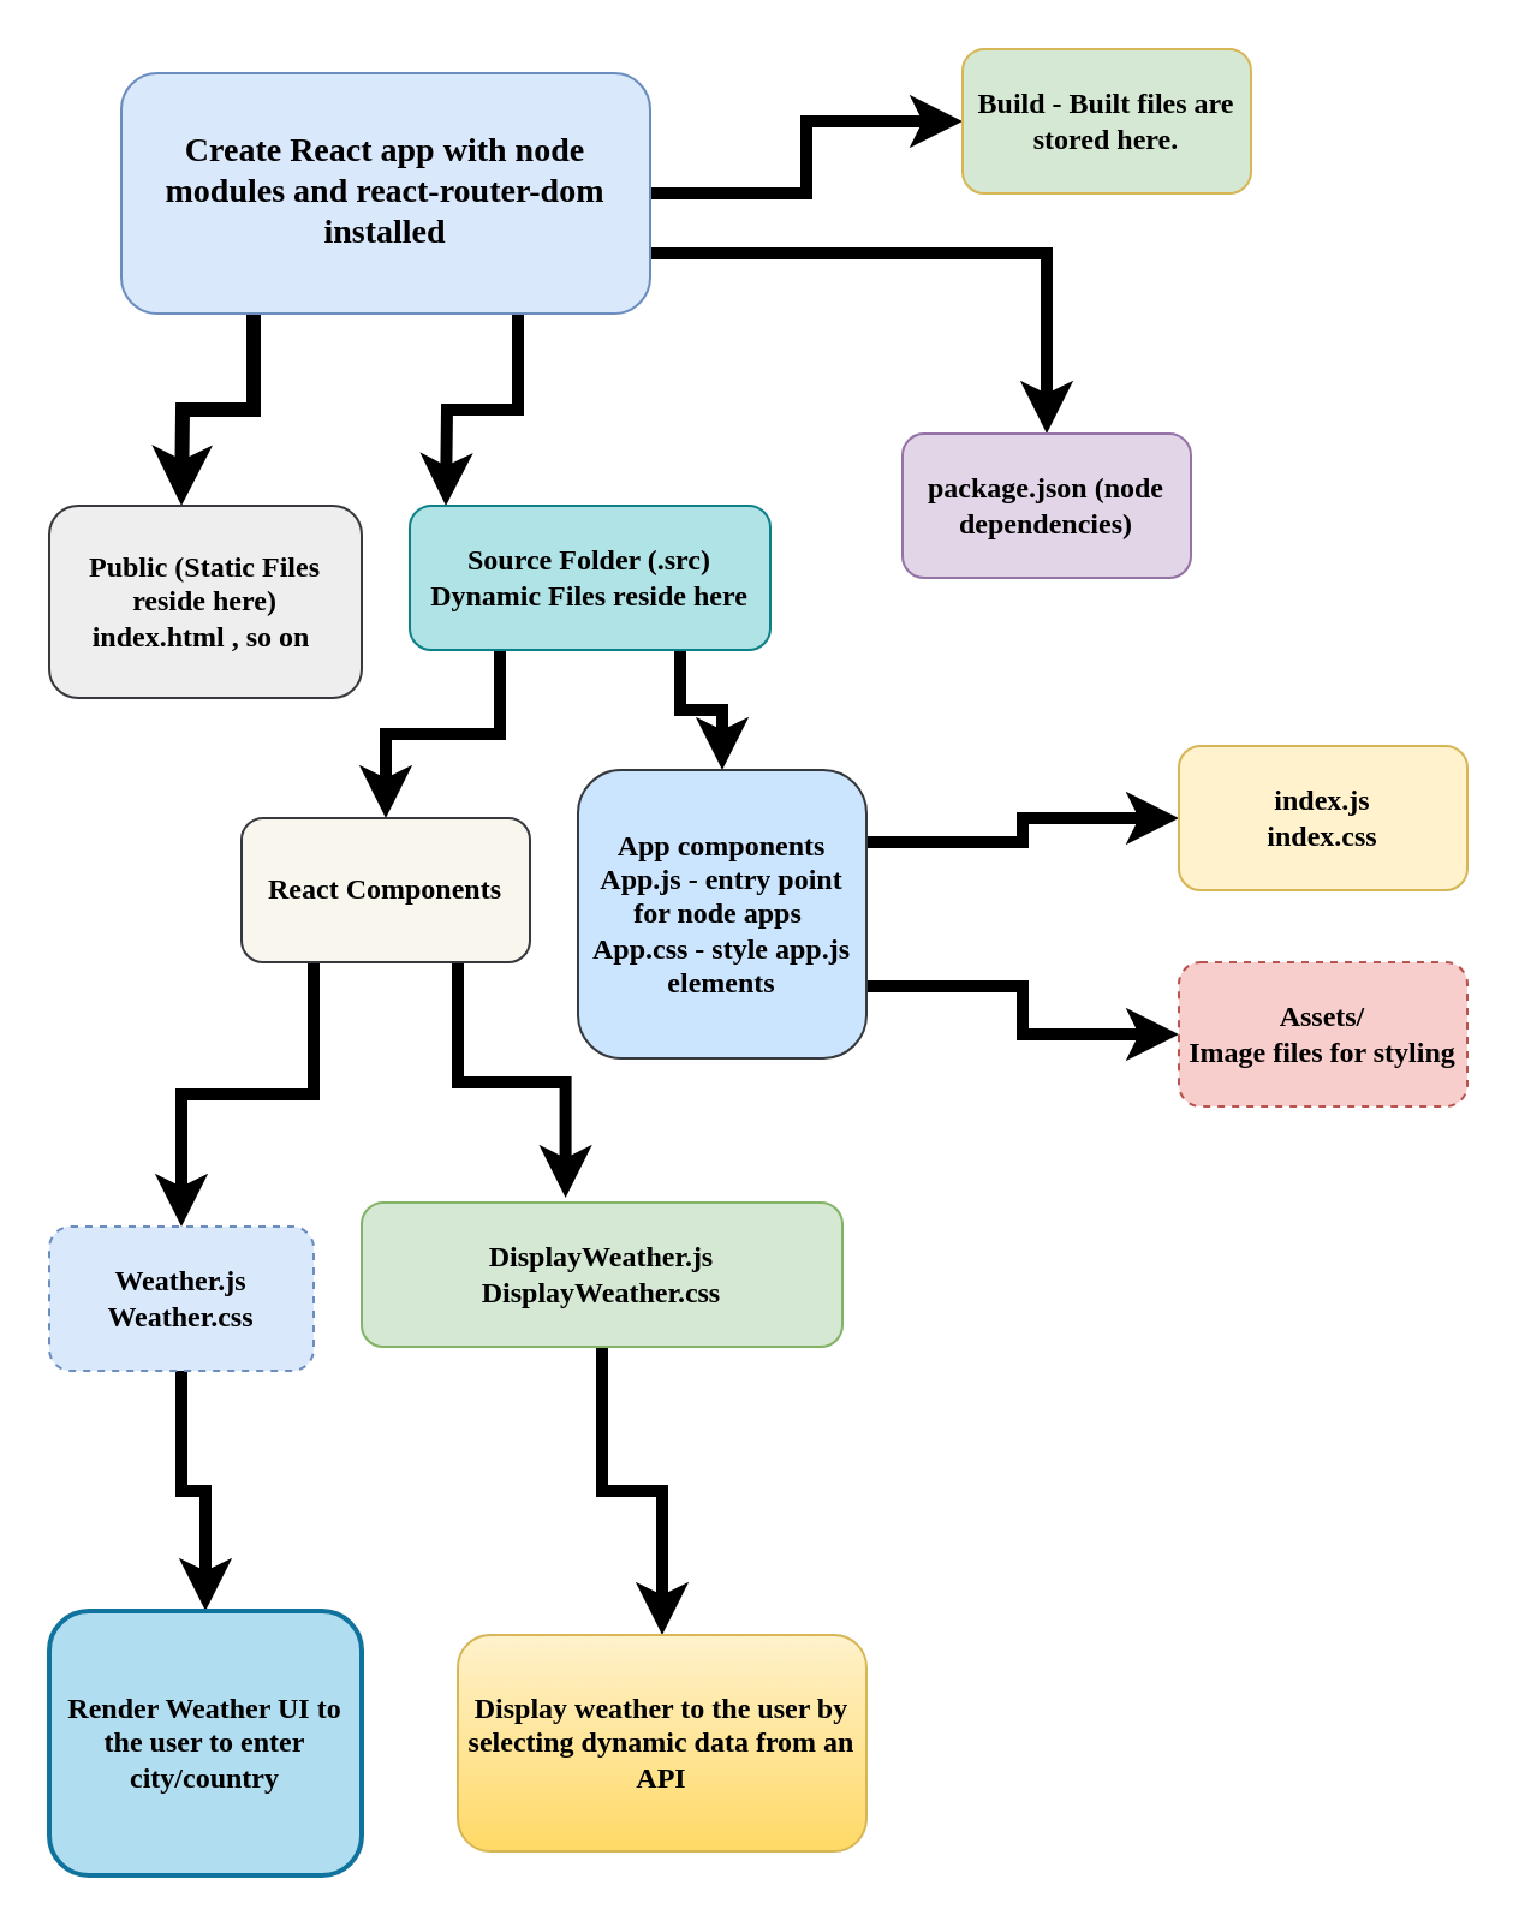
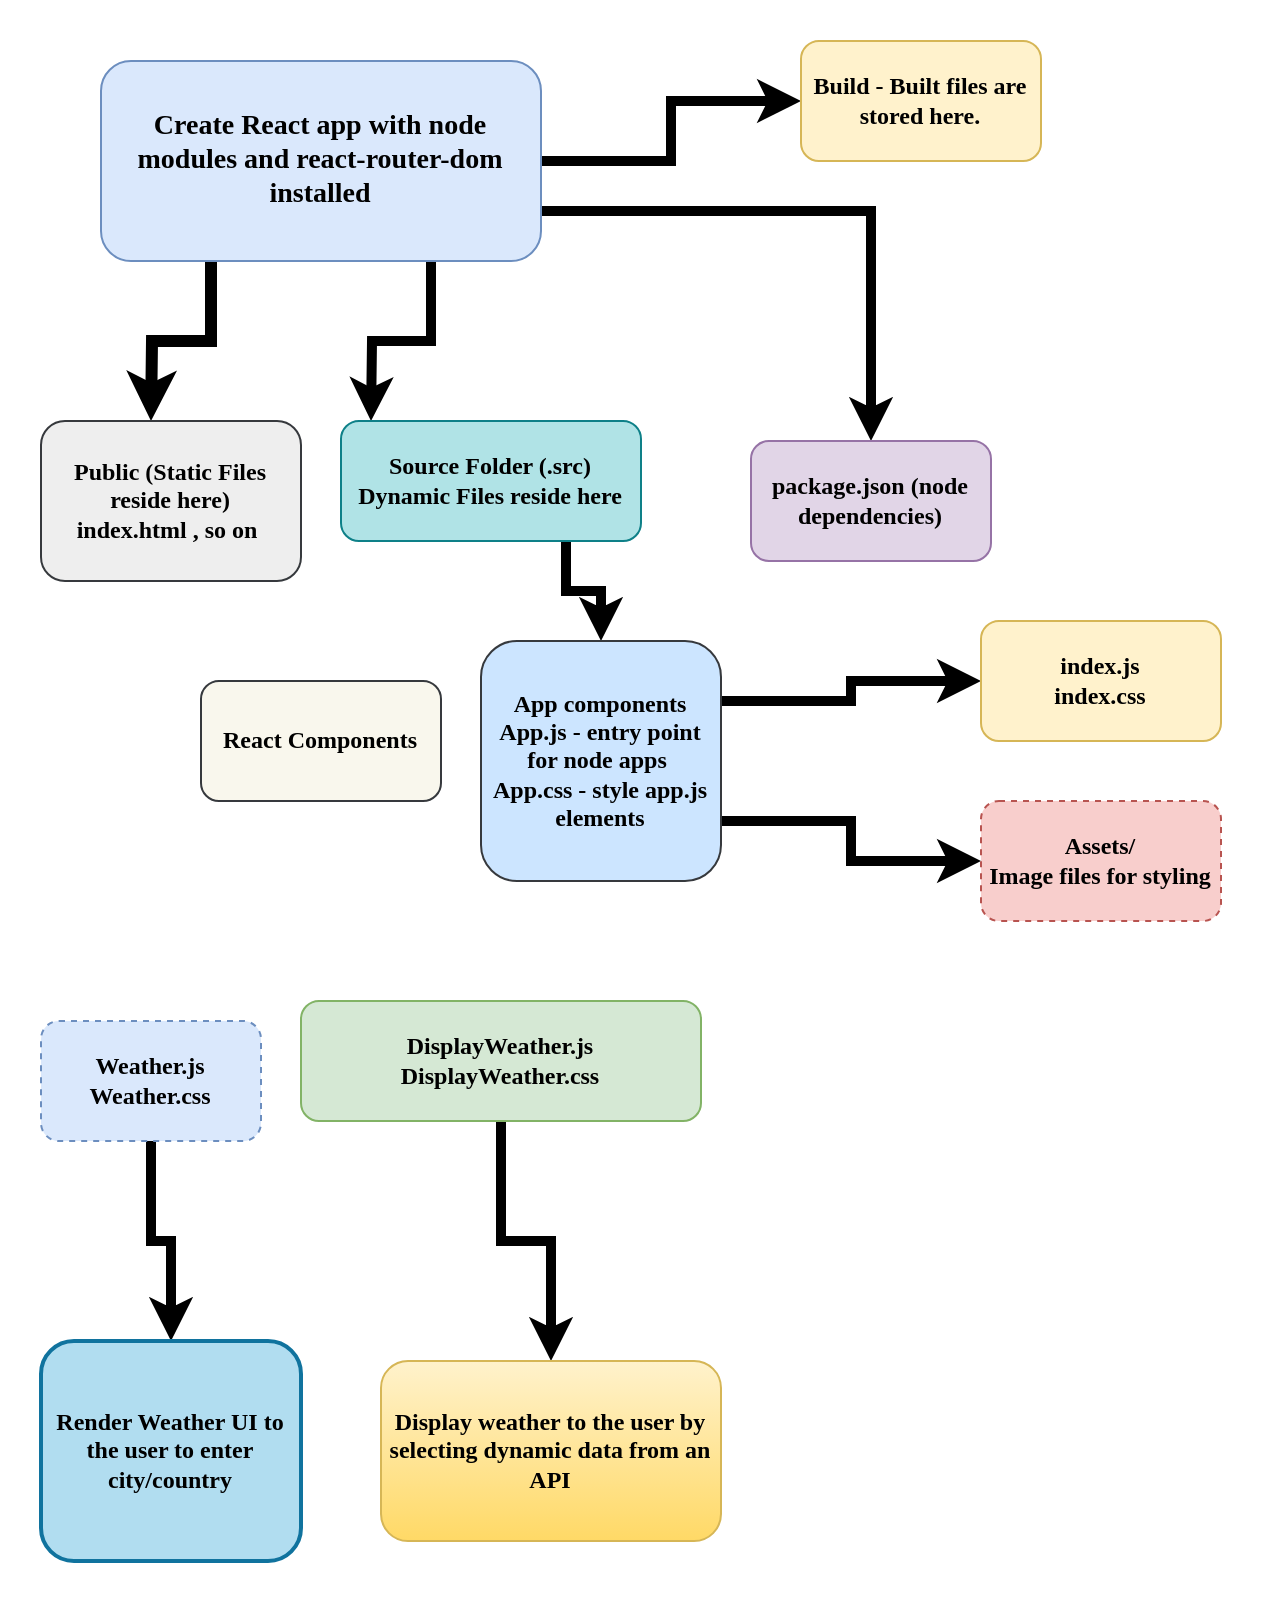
- <mxCell id="8" value="Build - Built files are stored here." style="rounded=1;whiteSpace=wrap;html=1;fontFamily=Verdana;fontStyle=1;fillColor=#d5e8d4;strokeColor=#d6b656;" vertex="1" parent="1"><mxGeometry x="400" width="120" height="60" as="geometry" y="20" /></mxCell>
+ <mxCell id="8" value="Build - Built files are stored here." style="rounded=1;whiteSpace=wrap;html=1;fontFamily=Verdana;fontStyle=1;fillColor=#fff2cc;strokeColor=#d6b656;" vertex="1" parent="1"><mxGeometry x="400" width="120" height="60" as="geometry" y="20" /></mxCell>
- <mxCell id="7" value="package.json (node dependencies)" style="rounded=1;whiteSpace=wrap;html=1;fontFamily=Verdana;fontStyle=1;fillColor=#e1d5e7;strokeColor=#9673a6;" vertex="1" parent="1"><mxGeometry x="375" y="180" width="120" height="60" as="geometry" /></mxCell>
+ <mxCell id="7" value="package.json (node dependencies)" style="rounded=1;whiteSpace=wrap;html=1;fontFamily=Verdana;fontStyle=1;fillColor=#e1d5e7;strokeColor=#9673a6;" vertex="1" parent="1"><mxGeometry x="375" y="220" width="120" height="60" as="geometry" /></mxCell>
- <mxCell id="10" style="edgeStyle=orthogonalEdgeStyle;rounded=0;orthogonalLoop=1;jettySize=auto;html=1;exitX=0.25;exitY=1;exitDx=0;exitDy=0;strokeColor=#000000;fontFamily=Verdana;fontStyle=1;entryX=0.5;entryY=0;entryDx=0;entryDy=0;strokeWidth=5;" edge="1" parent="1" source="12" target="15"><mxGeometry relative="1" as="geometry"><mxPoint x="80" y="330" as="targetPoint" /></mxGeometry></mxCell>
- <mxCell id="13" style="edgeStyle=orthogonalEdgeStyle;rounded=0;orthogonalLoop=1;jettySize=auto;html=1;exitX=0.75;exitY=1;exitDx=0;exitDy=0;strokeColor=#000000;fontFamily=Verdana;fontStyle=0;entryX=0.424;entryY=-0.033;entryDx=0;entryDy=0;entryPerimeter=0;strokeWidth=5;" edge="1" parent="1" source="15" target="22"><mxGeometry relative="1" as="geometry"><mxPoint x="160" y="460" as="targetPoint" /></mxGeometry></mxCell>
- <mxCell id="14" style="edgeStyle=orthogonalEdgeStyle;rounded=0;orthogonalLoop=1;jettySize=auto;html=1;exitX=0.25;exitY=1;exitDx=0;exitDy=0;entryX=0.5;entryY=0;entryDx=0;entryDy=0;strokeColor=#000000;fontFamily=Verdana;fontStyle=0;strokeWidth=5;" edge="1" parent="1" source="15" target="20"><mxGeometry relative="1" as="geometry" /></mxCell>
